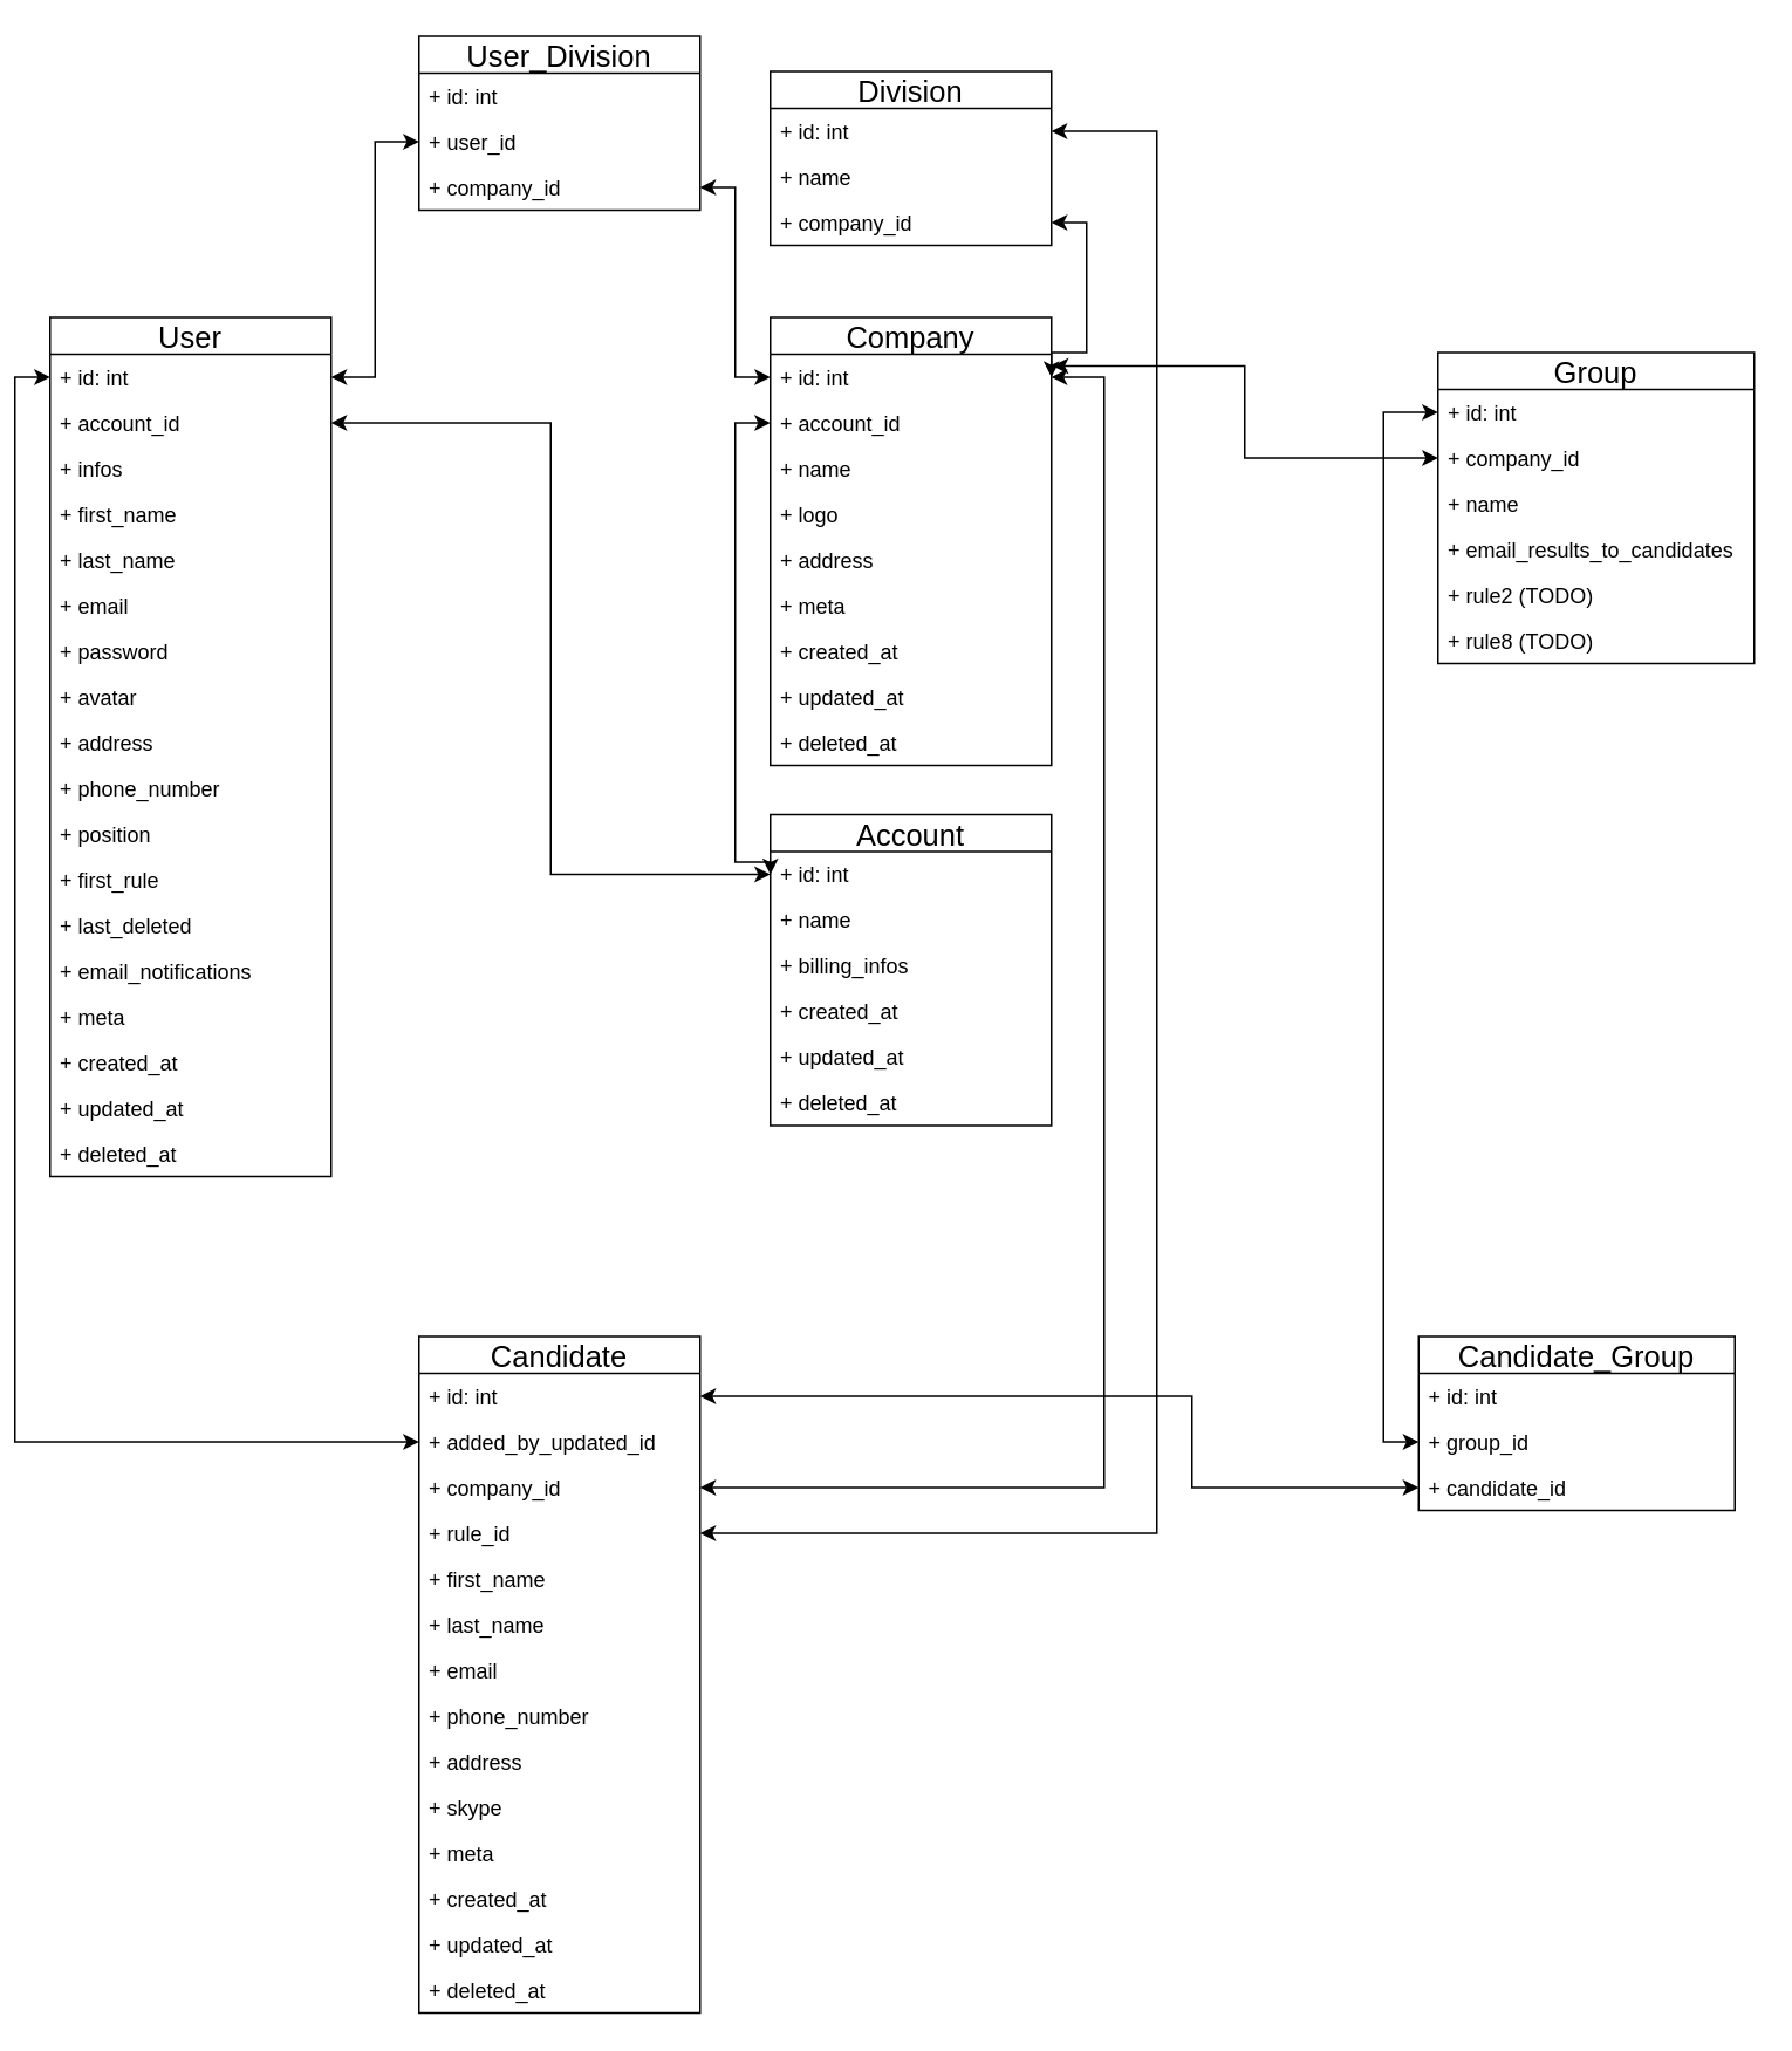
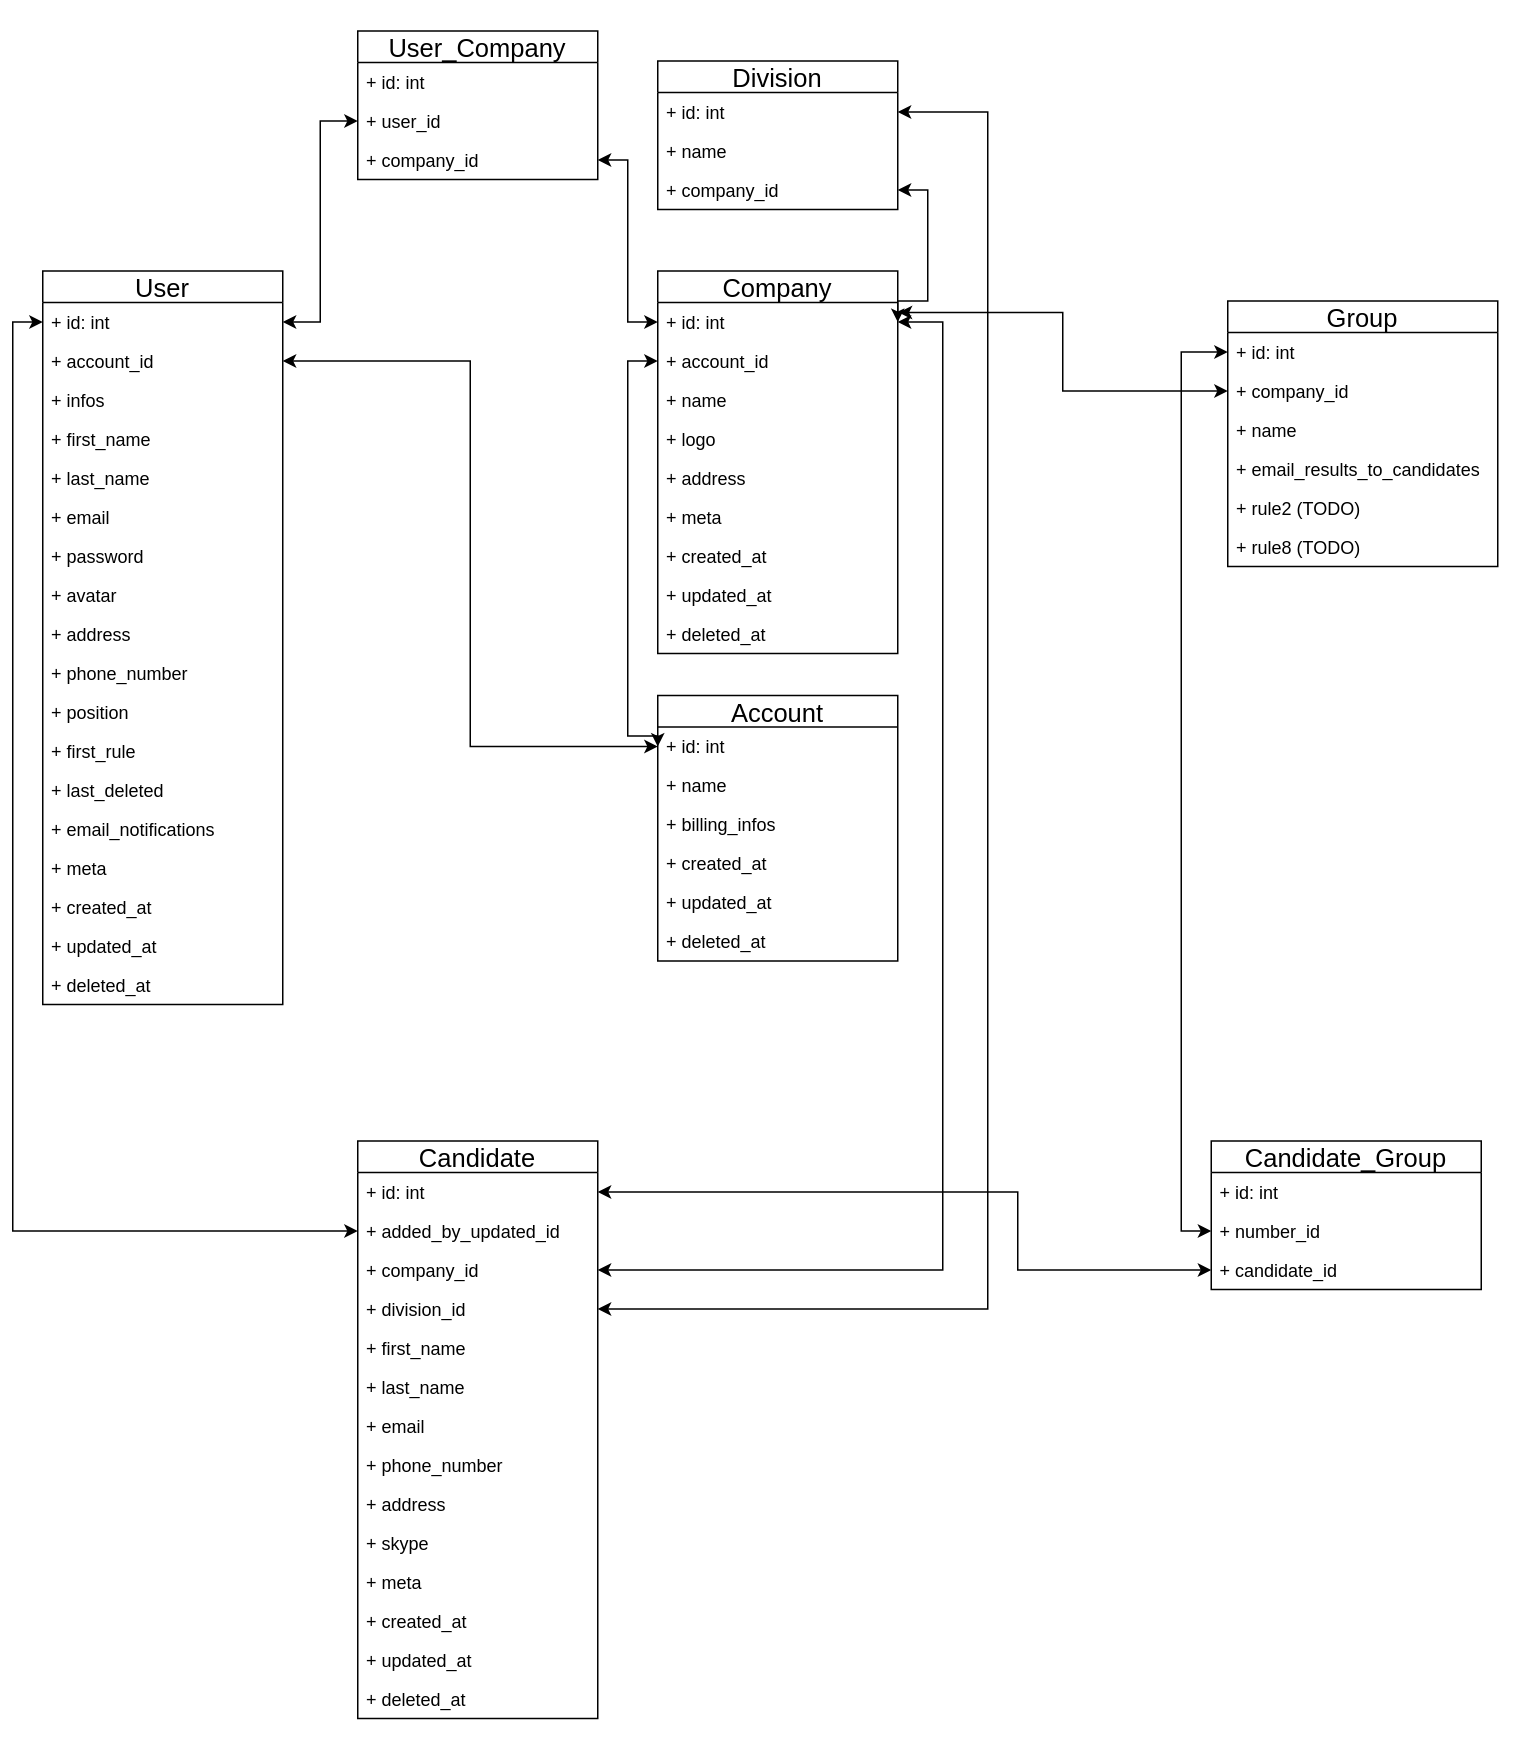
- <mxCell id="39" value="User_Division" style="swimlane;fontStyle=0;childLayout=stackLayout;horizontal=1;startSize=21;fillColor=none;horizontalStack=0;resizeParent=1;resizeParentMax=0;resizeLast=0;collapsible=1;marginBottom=0;fontSize=17;" vertex="1" parent="1"><mxGeometry x="230" y="20" width="160" height="99" as="geometry"><mxRectangle x="70" y="110" width="120" height="30" as="alternateBounds" /></mxGeometry></mxCell>
+ <mxCell id="39" value="User_Company" style="swimlane;fontStyle=0;childLayout=stackLayout;horizontal=1;startSize=21;fillColor=none;horizontalStack=0;resizeParent=1;resizeParentMax=0;resizeLast=0;collapsible=1;marginBottom=0;fontSize=17;" vertex="1" parent="1"><mxGeometry x="230" y="20" width="160" height="99" as="geometry"><mxRectangle x="70" y="110" width="120" height="30" as="alternateBounds" /></mxGeometry></mxCell>
- <mxCell id="79" value="+ group_id" style="text;strokeColor=none;fillColor=none;align=left;verticalAlign=top;spacingLeft=4;spacingRight=4;overflow=hidden;rotatable=0;points=[[0,0.5],[1,0.5]];portConstraint=eastwest;" vertex="1" parent="77"><mxGeometry y="47" width="180" height="26" as="geometry" /></mxCell>
+ <mxCell id="79" value="+ number_id" style="text;strokeColor=none;fillColor=none;align=left;verticalAlign=top;spacingLeft=4;spacingRight=4;overflow=hidden;rotatable=0;points=[[0,0.5],[1,0.5]];portConstraint=eastwest;" vertex="1" parent="77"><mxGeometry y="47" width="180" height="26" as="geometry" /></mxCell>
- <mxCell id="55" value="+ rule_id" style="text;strokeColor=none;fillColor=none;align=left;verticalAlign=top;spacingLeft=4;spacingRight=4;overflow=hidden;rotatable=0;points=[[0,0.5],[1,0.5]];portConstraint=eastwest;" vertex="1" parent="51"><mxGeometry y="99" width="160" height="26" as="geometry" /></mxCell>
+ <mxCell id="55" value="+ division_id" style="text;strokeColor=none;fillColor=none;align=left;verticalAlign=top;spacingLeft=4;spacingRight=4;overflow=hidden;rotatable=0;points=[[0,0.5],[1,0.5]];portConstraint=eastwest;" vertex="1" parent="51"><mxGeometry y="99" width="160" height="26" as="geometry" /></mxCell>
